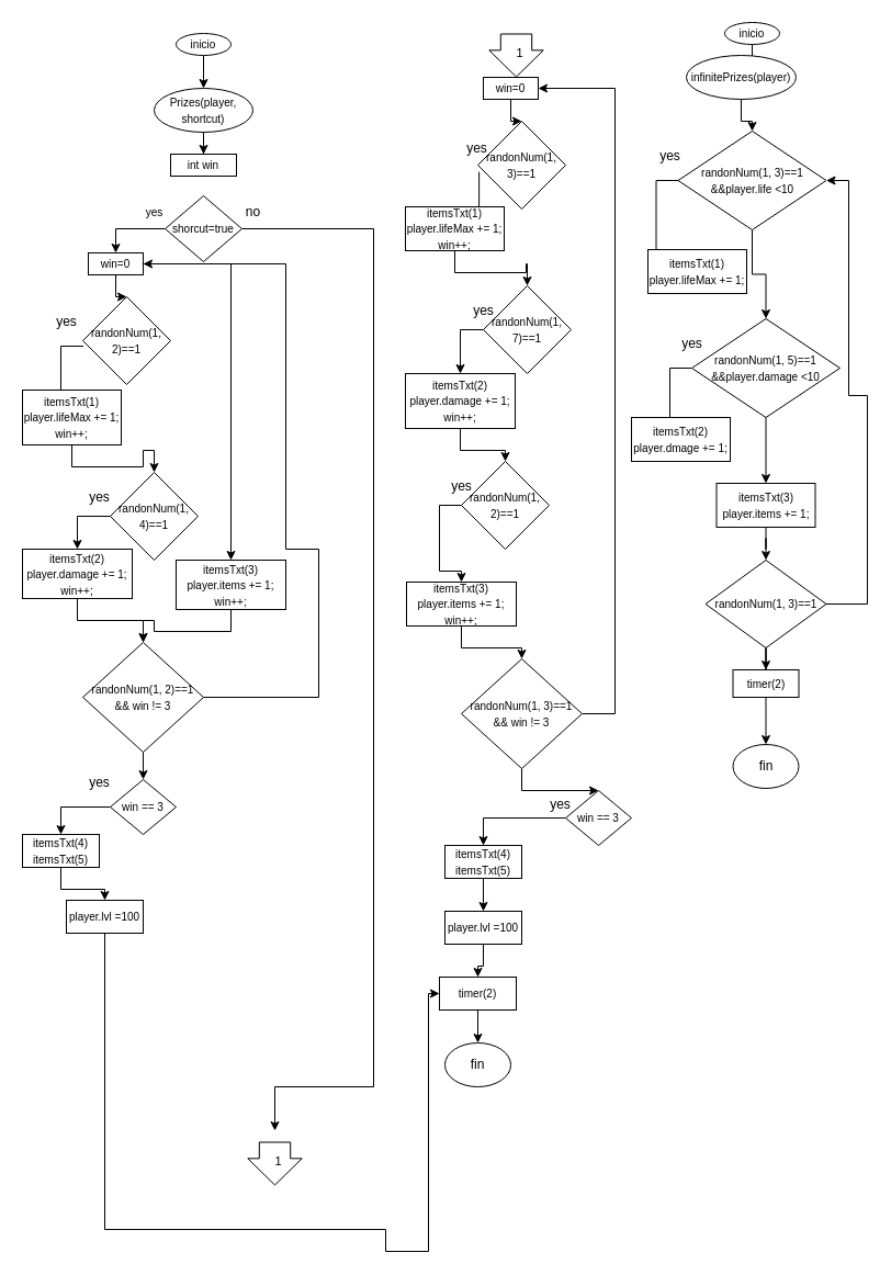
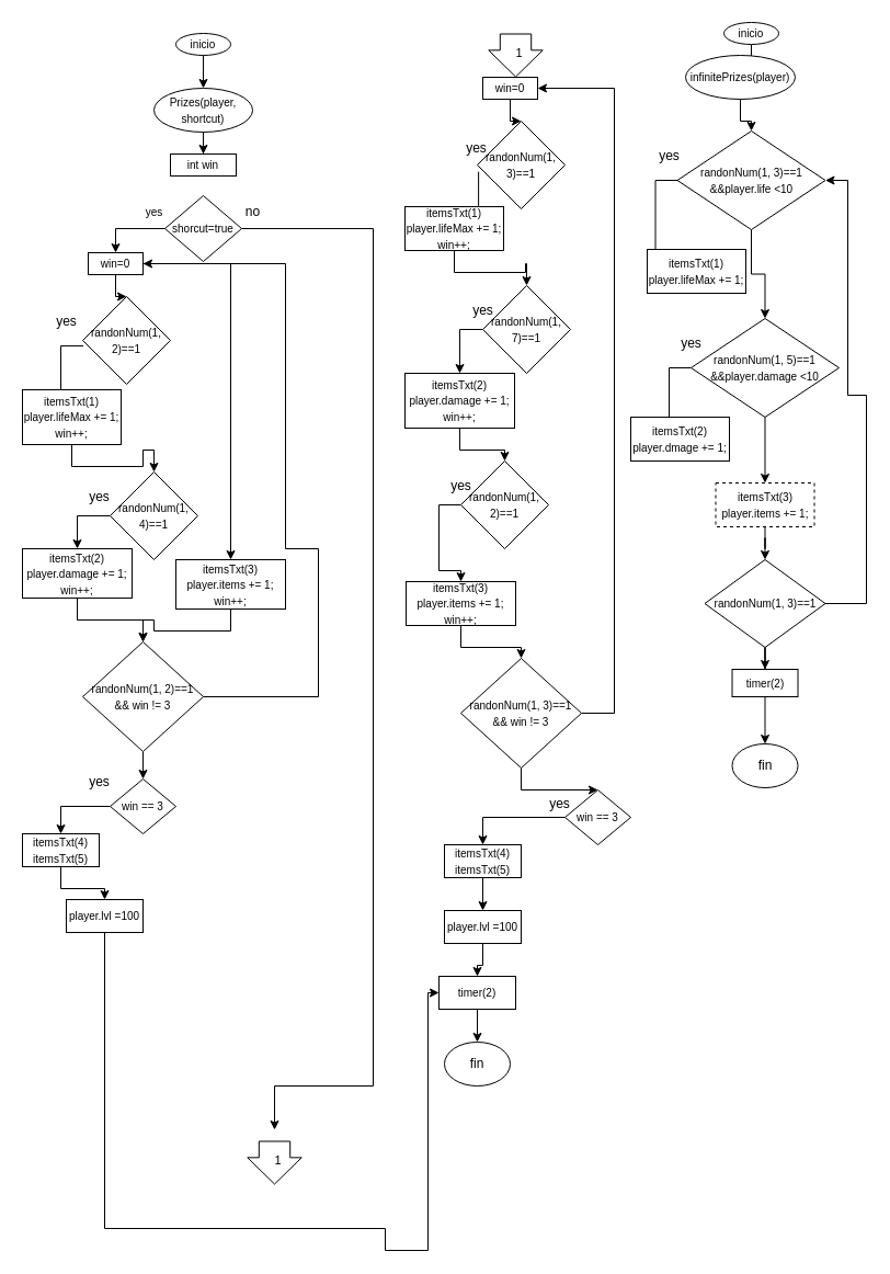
- <mxCell id="86" value="&lt;div&gt;&lt;font style=&quot;font-size: 10px;&quot;&gt;itemsTxt(3)&lt;/font&gt;&lt;/div&gt;&lt;div&gt;&lt;font style=&quot;font-size: 10px;&quot;&gt;player.items += 1;&lt;/font&gt;&lt;/div&gt;" style="rounded=0;whiteSpace=wrap;html=1;" vertex="1" parent="1"><mxGeometry x="652.5" y="440" width="90" height="40" as="geometry" /></mxCell>
+ <mxCell id="86" value="&lt;div&gt;&lt;font style=&quot;font-size: 10px;&quot;&gt;itemsTxt(3)&lt;/font&gt;&lt;/div&gt;&lt;div&gt;&lt;font style=&quot;font-size: 10px;&quot;&gt;player.items += 1;&lt;/font&gt;&lt;/div&gt;" style="rounded=0;whiteSpace=wrap;html=1;dashed=1;" vertex="1" parent="1"><mxGeometry x="652.5" y="440" width="90" height="40" as="geometry" /></mxCell>
